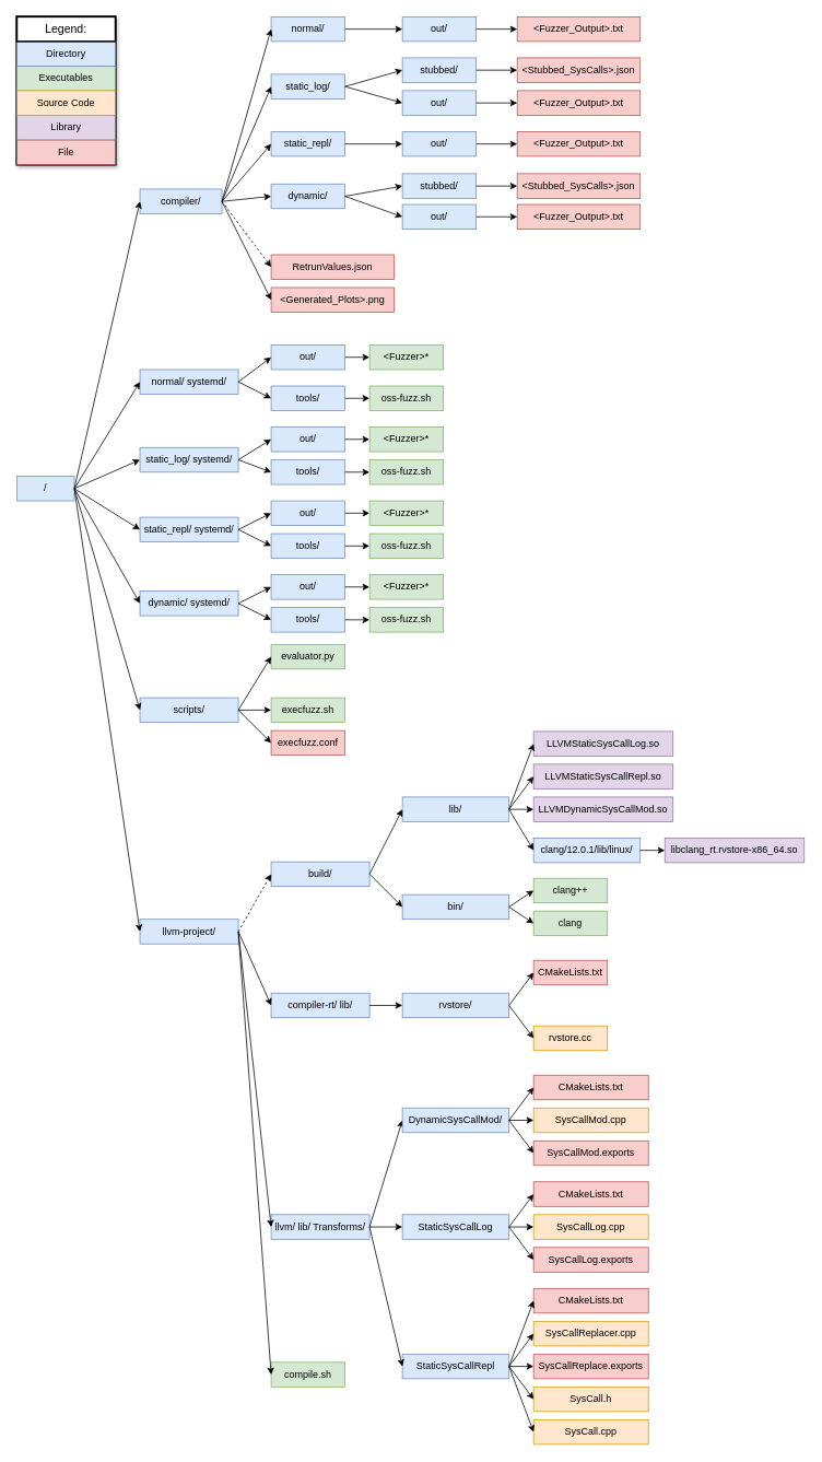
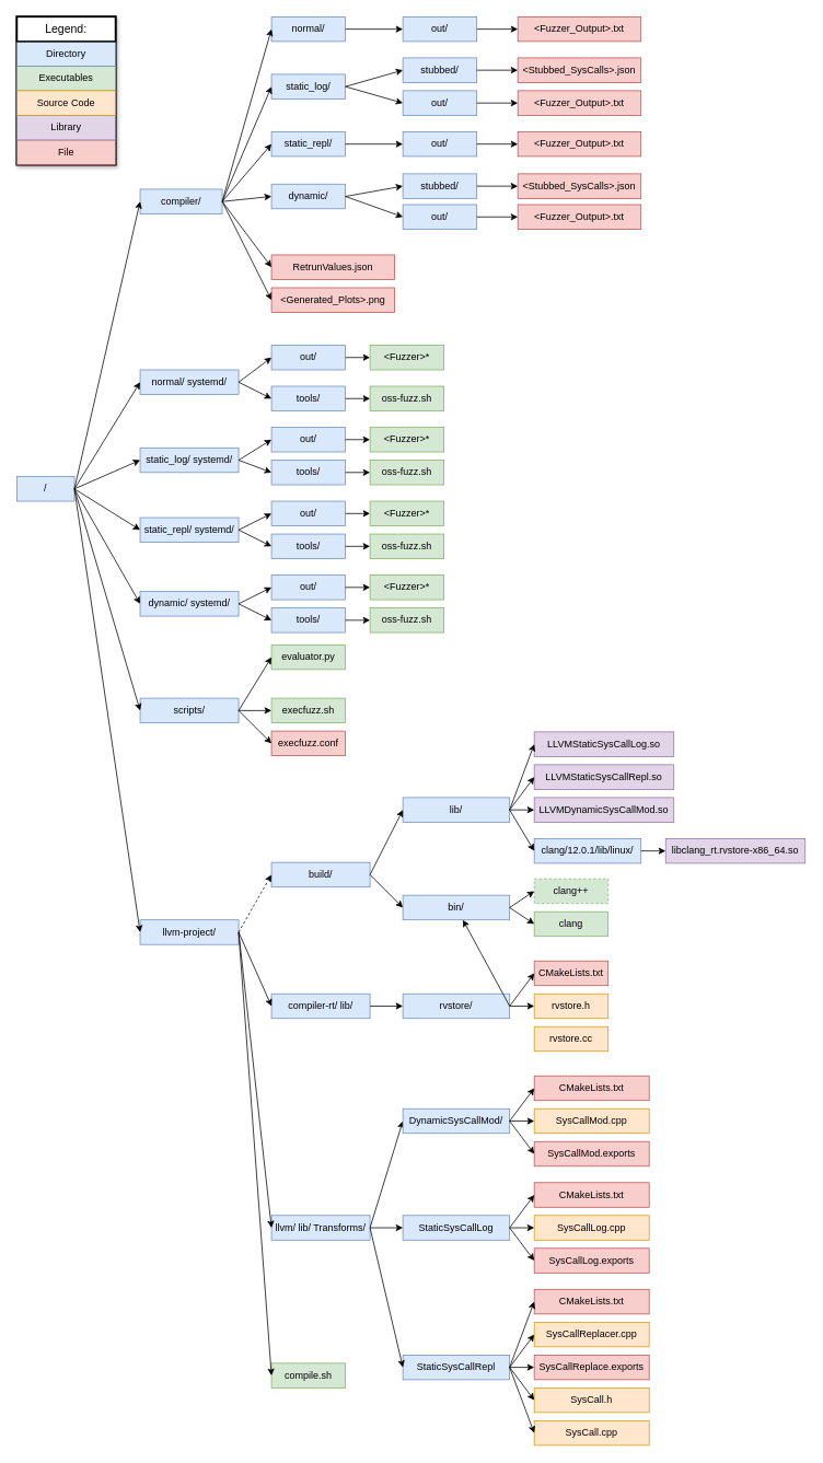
- <mxCell id="38" value="" style="endArrow=classic;html=1;exitX=1;exitY=0.5;exitDx=0;exitDy=0;entryX=0;entryY=0.5;entryDx=0;entryDy=0;dashed=1;" parent="1" source="3" target="37" edge="1"><mxGeometry width="50" height="50" relative="1" as="geometry"><mxPoint x="280" y="255" as="sourcePoint" /><mxPoint x="330" y="248.75" as="targetPoint" /></mxGeometry></mxCell>
+ <mxCell id="38" value="" style="endArrow=classic;html=1;exitX=1;exitY=0.5;exitDx=0;exitDy=0;entryX=0;entryY=0.5;entryDx=0;entryDy=0;" parent="1" source="3" target="37" edge="1"><mxGeometry width="50" height="50" relative="1" as="geometry"><mxPoint x="280" y="255" as="sourcePoint" /><mxPoint x="330" y="248.75" as="targetPoint" /></mxGeometry></mxCell>
- <mxCell id="108" value="clang++" style="rounded=0;whiteSpace=wrap;html=1;fillColor=#d5e8d4;strokeColor=#82b366;" parent="1" vertex="1"><mxGeometry x="650" y="1070" width="90" height="30" as="geometry" /></mxCell>
+ <mxCell id="108" value="clang++" style="rounded=0;whiteSpace=wrap;html=1;fillColor=#d5e8d4;strokeColor=#82b366;dashed=1;" parent="1" vertex="1"><mxGeometry x="650" y="1070" width="90" height="30" as="geometry" /></mxCell>
+ <mxCell id="125" value="" style="endArrow=classic;html=1;exitX=1;exitY=0.5;exitDx=0;exitDy=0;entryX=0;entryY=0.5;entryDx=0;entryDy=0;" parent="1" source="118" target="123" edge="1"><mxGeometry width="50" height="50" relative="1" as="geometry"><mxPoint x="470" y="1415" as="sourcePoint" /><mxPoint x="510" y="1400" as="targetPoint" /></mxGeometry></mxCell>
+ <mxCell id="123" value="rvstore.h" style="rounded=0;whiteSpace=wrap;html=1;fillColor=#ffe6cc;strokeColor=#d79b00;" parent="1" vertex="1"><mxGeometry x="650" y="1210" width="90" height="30" as="geometry" /></mxCell>
- <mxCell id="126" value="" style="endArrow=classic;html=1;exitX=1;exitY=0.5;exitDx=0;exitDy=0;entryX=0;entryY=0.5;entryDx=0;entryDy=0;" parent="1" source="118" target="122" edge="1"><mxGeometry width="50" height="50" relative="1" as="geometry"><mxPoint x="590" y="1235" as="sourcePoint" /><mxPoint x="630" y="1235" as="targetPoint" /></mxGeometry></mxCell>
+ <mxCell id="126" value="" style="endArrow=classic;html=1;exitX=1;exitY=0.5;exitDx=0;exitDy=0;" parent="1" source="118" target="92" edge="1"><mxGeometry width="50" height="50" relative="1" as="geometry"><mxPoint x="590" y="1235" as="sourcePoint" /><mxPoint x="630" y="1235" as="targetPoint" /></mxGeometry></mxCell>
